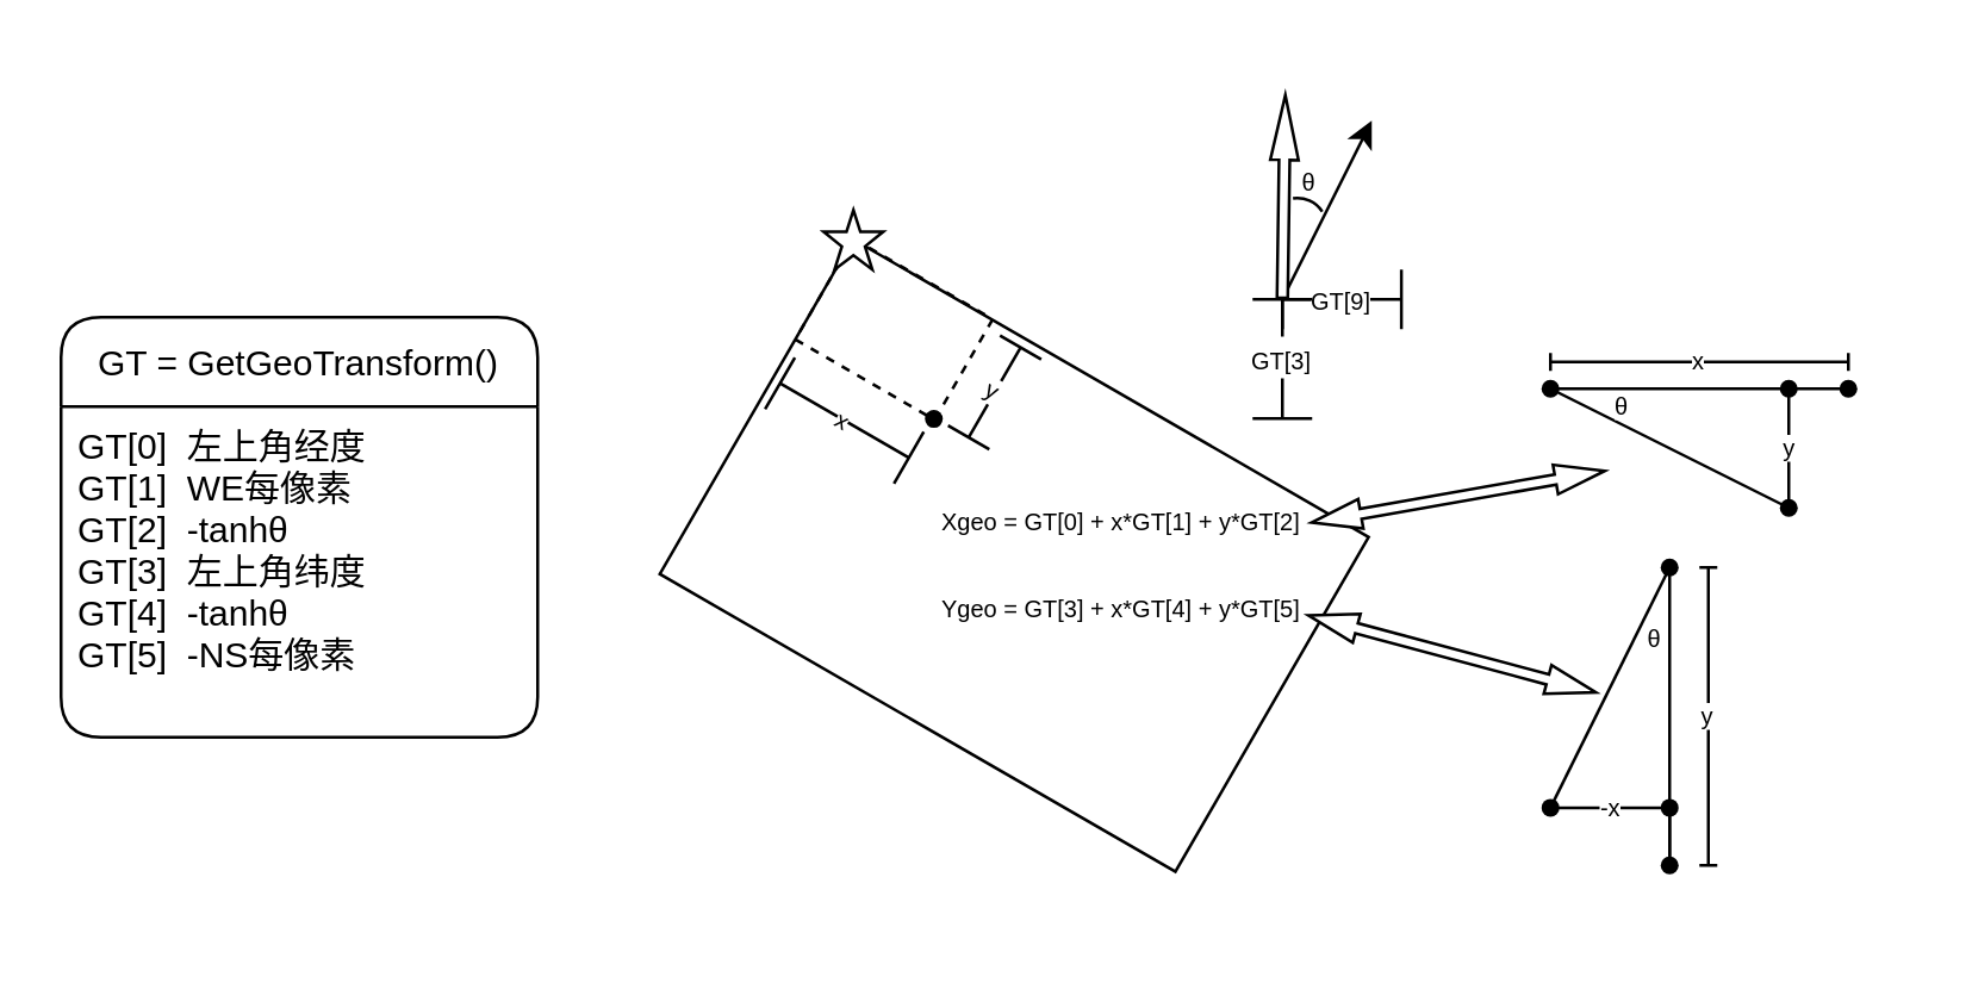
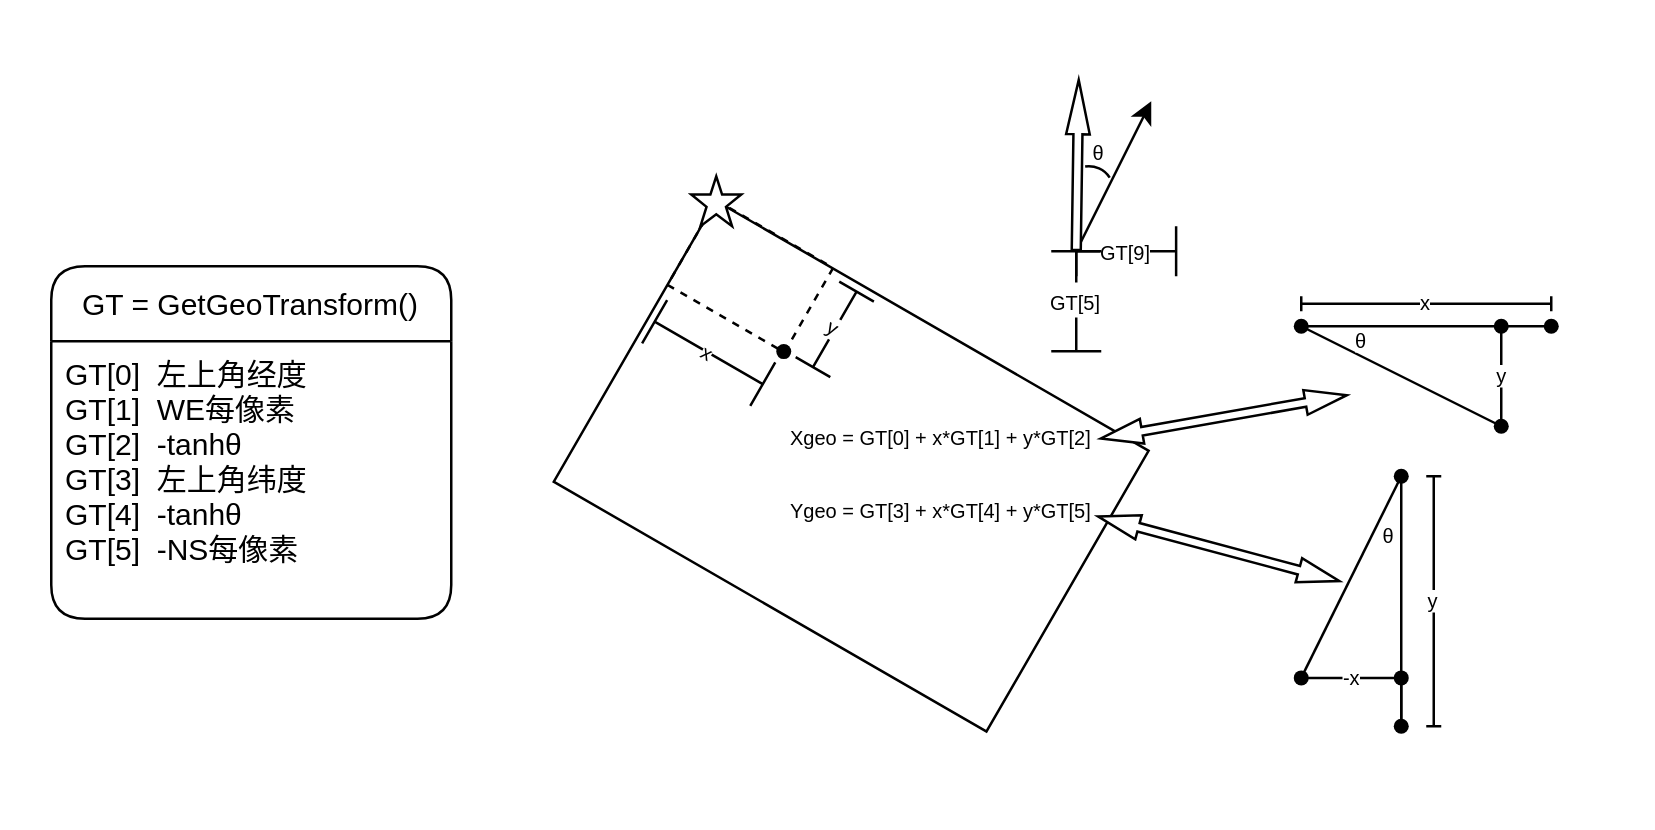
- <mxCell id="40" value="&lt;span style=&quot;background-color: rgb(255, 255, 255);&quot;&gt;&lt;font style=&quot;font-size: 8px;&quot;&gt;GT[3]&lt;/font&gt;&lt;/span&gt;" style="shape=crossbar;whiteSpace=wrap;html=1;rounded=1;direction=south;" vertex="1" parent="37"><mxGeometry x="10" y="80" width="20" height="40" as="geometry" /></mxCell>
+ <mxCell id="40" value="&lt;span style=&quot;background-color: rgb(255, 255, 255);&quot;&gt;&lt;font style=&quot;font-size: 8px;&quot;&gt;GT[5]&lt;/font&gt;&lt;/span&gt;" style="shape=crossbar;whiteSpace=wrap;html=1;rounded=1;direction=south;" vertex="1" parent="37"><mxGeometry x="10" y="80" width="20" height="40" as="geometry" /></mxCell>
